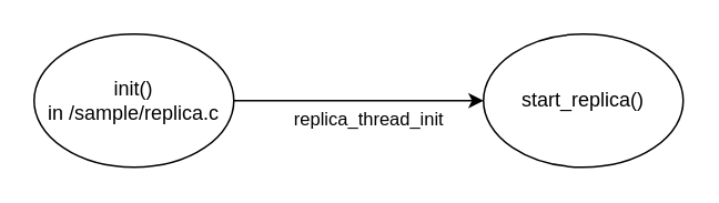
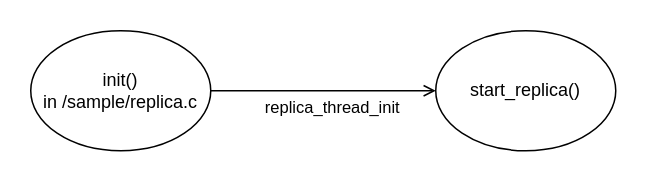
- <mxCell id="4" value="" style="endArrow=classic;html=1;rounded=0;exitX=1;exitY=0.5;exitDx=0;exitDy=0;" edge="1" parent="1" source="2" target="3"><mxGeometry width="50" height="50" relative="1" as="geometry"><mxPoint x="330" y="180" as="sourcePoint" /><mxPoint x="380" y="130" as="targetPoint" /></mxGeometry></mxCell>
+ <mxCell id="4" value="" style="endArrow=open;html=1;rounded=0;exitX=1;exitY=0.5;exitDx=0;exitDy=0;" edge="1" parent="1" source="2" target="3"><mxGeometry width="50" height="50" relative="1" as="geometry"><mxPoint x="330" y="180" as="sourcePoint" /><mxPoint x="380" y="130" as="targetPoint" /></mxGeometry></mxCell>
